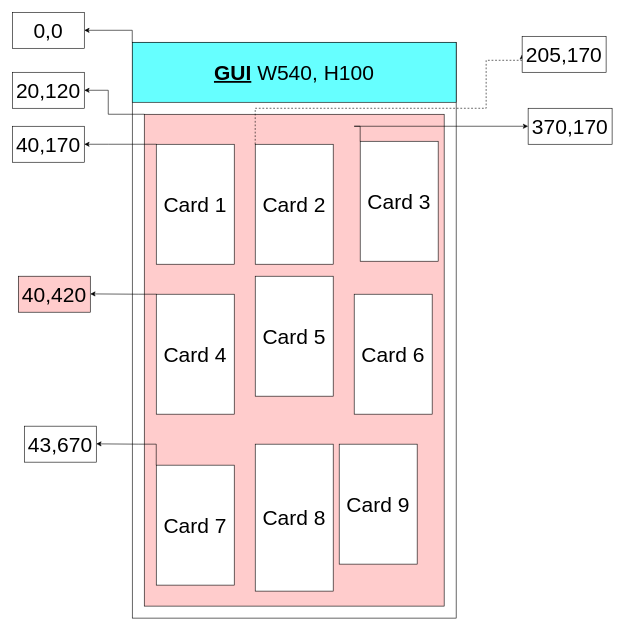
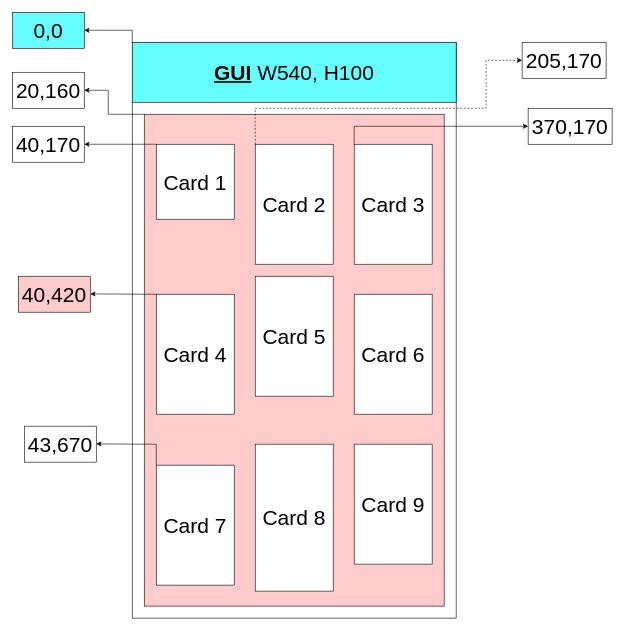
- <mxCell id="21" value="&lt;font style=&quot;font-size: 35px;&quot;&gt;0,0&lt;/font&gt;" style="rounded=0;whiteSpace=wrap;html=1;" parent="1" vertex="1"><mxGeometry x="20" y="20" width="120" height="60" as="geometry" /></mxCell>
+ <mxCell id="21" value="&lt;font style=&quot;font-size: 35px;&quot;&gt;0,0&lt;/font&gt;" style="rounded=0;whiteSpace=wrap;html=1;fillColor=#66ffff;" parent="1" vertex="1"><mxGeometry x="20" y="20" width="120" height="60" as="geometry" /></mxCell>
- <mxCell id="26" value="&lt;font style=&quot;font-size: 35px;&quot;&gt;205,170&lt;/font&gt;" style="rounded=0;whiteSpace=wrap;html=1;" parent="1" vertex="1"><mxGeometry x="870" y="60" width="140" height="60" as="geometry" /></mxCell>
+ <mxCell id="26" value="&lt;font style=&quot;font-size: 35px;&quot;&gt;205,170&lt;/font&gt;" style="rounded=0;whiteSpace=wrap;html=1;" parent="1" vertex="1"><mxGeometry x="870" y="70" width="140" height="60" as="geometry" /></mxCell>
- <mxCell id="22" value="&lt;font style=&quot;font-size: 35px;&quot;&gt;20,120&lt;/font&gt;" style="rounded=0;whiteSpace=wrap;html=1;" parent="1" vertex="1"><mxGeometry x="20" y="120" width="120" height="60" as="geometry" /></mxCell>
+ <mxCell id="22" value="&lt;font style=&quot;font-size: 35px;&quot;&gt;20,160&lt;/font&gt;" style="rounded=0;whiteSpace=wrap;html=1;" parent="1" vertex="1"><mxGeometry x="20" y="120" width="120" height="60" as="geometry" /></mxCell>
- <mxCell id="12" value="&lt;font style=&quot;font-size: 35px;&quot;&gt;Card 3&lt;/font&gt;" style="rounded=0;whiteSpace=wrap;html=1;" parent="1" vertex="1"><mxGeometry x="600" y="235" width="130" height="200" as="geometry" /></mxCell>
+ <mxCell id="12" value="&lt;font style=&quot;font-size: 35px;&quot;&gt;Card 3&lt;/font&gt;" style="rounded=0;whiteSpace=wrap;html=1;" parent="1" vertex="1"><mxGeometry x="590" y="240" width="130" height="200" as="geometry" /></mxCell>
- <mxCell id="8" value="&lt;font style=&quot;font-size: 35px;&quot;&gt;Card 1&lt;/font&gt;" style="rounded=0;whiteSpace=wrap;html=1;" parent="1" vertex="1"><mxGeometry x="260" y="240" width="130" height="200" as="geometry" /></mxCell>
+ <mxCell id="8" value="&lt;font style=&quot;font-size: 35px;&quot;&gt;Card 1&lt;/font&gt;" style="rounded=0;whiteSpace=wrap;html=1;" parent="1" vertex="1"><mxGeometry x="260" y="240" width="130" height="125" as="geometry" /></mxCell>
- <mxCell id="20" value="&lt;font style=&quot;font-size: 35px;&quot;&gt;Card 9&lt;/font&gt;" style="rounded=0;whiteSpace=wrap;html=1;" parent="1" vertex="1"><mxGeometry x="565" y="740" width="130" height="200" as="geometry" /></mxCell>
+ <mxCell id="20" value="&lt;font style=&quot;font-size: 35px;&quot;&gt;Card 9&lt;/font&gt;" style="rounded=0;whiteSpace=wrap;html=1;" parent="1" vertex="1"><mxGeometry x="590" y="740" width="130" height="200" as="geometry" /></mxCell>
